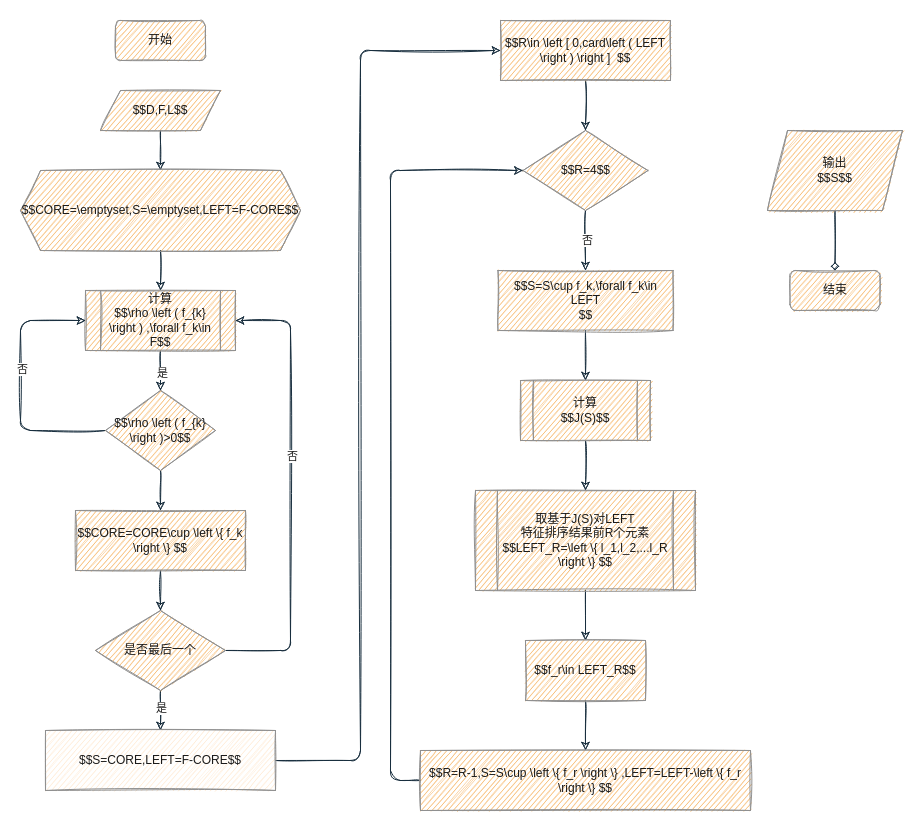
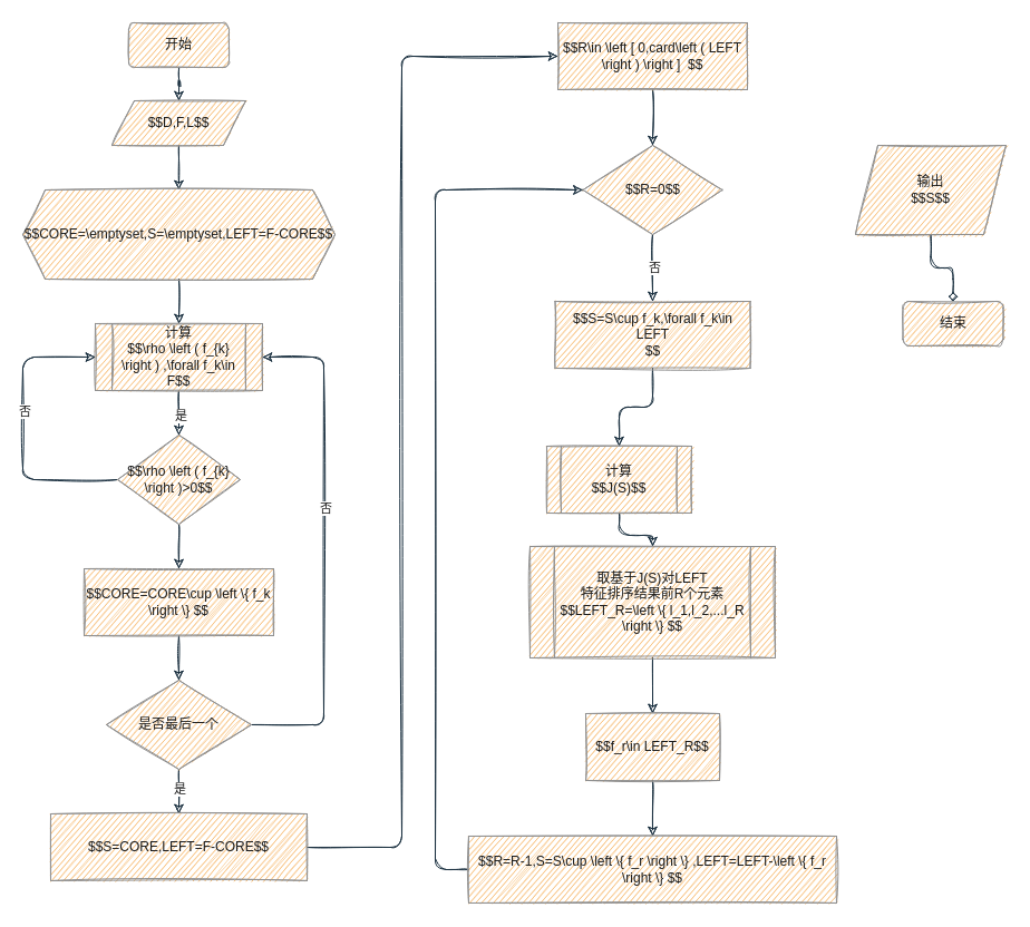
+ <mxCell id="2" style="edgeStyle=orthogonalEdgeStyle;curved=0;rounded=1;sketch=1;orthogonalLoop=1;jettySize=auto;html=1;entryX=0.5;entryY=0;entryDx=0;entryDy=0;fontColor=#1A1A1A;strokeColor=#182E3E;" edge="1" parent="1" source="3" target="5"><mxGeometry relative="1" as="geometry" /></mxCell>
- <mxCell id="28" value="$$R=4$$" style="rhombus;whiteSpace=wrap;html=1;rounded=0;fontColor=#1A1A1A;strokeColor=#909090;fillColor=#F5AB50;sketch=1;" vertex="1" parent="1"><mxGeometry x="522.5" y="130" width="125" height="80" as="geometry" /></mxCell>
+ <mxCell id="28" value="$$R=0$$" style="rhombus;whiteSpace=wrap;html=1;rounded=0;fontColor=#1A1A1A;strokeColor=#909090;fillColor=#F5AB50;sketch=1;" vertex="1" parent="1"><mxGeometry x="522.5" y="130" width="125" height="80" as="geometry" /></mxCell>
- <mxCell id="31" value="结束" style="rounded=1;whiteSpace=wrap;html=1;fontSize=12;glass=0;strokeWidth=1;shadow=0;sketch=1;fillColor=#F5AB50;strokeColor=#909090;fontColor=#1A1A1A;" vertex="1" parent="1"><mxGeometry x="789.5" y="270" width="90" height="40" as="geometry" /></mxCell>
+ <mxCell id="31" value="结束" style="rounded=1;whiteSpace=wrap;html=1;fontSize=12;glass=0;strokeWidth=1;shadow=0;sketch=1;fillColor=#F5AB50;strokeColor=#909090;fontColor=#1A1A1A;" vertex="1" parent="1"><mxGeometry x="809.5" y="270" width="90" height="40" as="geometry" /></mxCell>
- <mxCell id="35" value="计算&lt;br&gt;$$J(S)$$" style="shape=process;whiteSpace=wrap;html=1;backgroundOutline=1;rounded=0;sketch=1;fontColor=#1A1A1A;strokeColor=#909090;fillColor=#F5AB50;" vertex="1" parent="1"><mxGeometry x="520" y="380" width="130" height="60" as="geometry" /></mxCell>
+ <mxCell id="35" value="计算&lt;br&gt;$$J(S)$$" style="shape=process;whiteSpace=wrap;html=1;backgroundOutline=1;rounded=0;sketch=1;fontColor=#1A1A1A;strokeColor=#909090;fillColor=#F5AB50;" vertex="1" parent="1"><mxGeometry x="490" y="400" width="130" height="60" as="geometry" /></mxCell>
- <mxCell id="23" value="$$S=CORE,LEFT=F-CORE$$" style="whiteSpace=wrap;html=1;rounded=0;fontColor=#1A1A1A;strokeColor=#909090;fillColor=#ffe6cc;sketch=1;" vertex="1" parent="1"><mxGeometry x="45" y="730" width="230" height="60" as="geometry" /></mxCell>
+ <mxCell id="23" value="$$S=CORE,LEFT=F-CORE$$" style="whiteSpace=wrap;html=1;rounded=0;fontColor=#1A1A1A;strokeColor=#909090;fillColor=#F5AB50;sketch=1;" vertex="1" parent="1"><mxGeometry x="45" y="730" width="230" height="60" as="geometry" /></mxCell>
